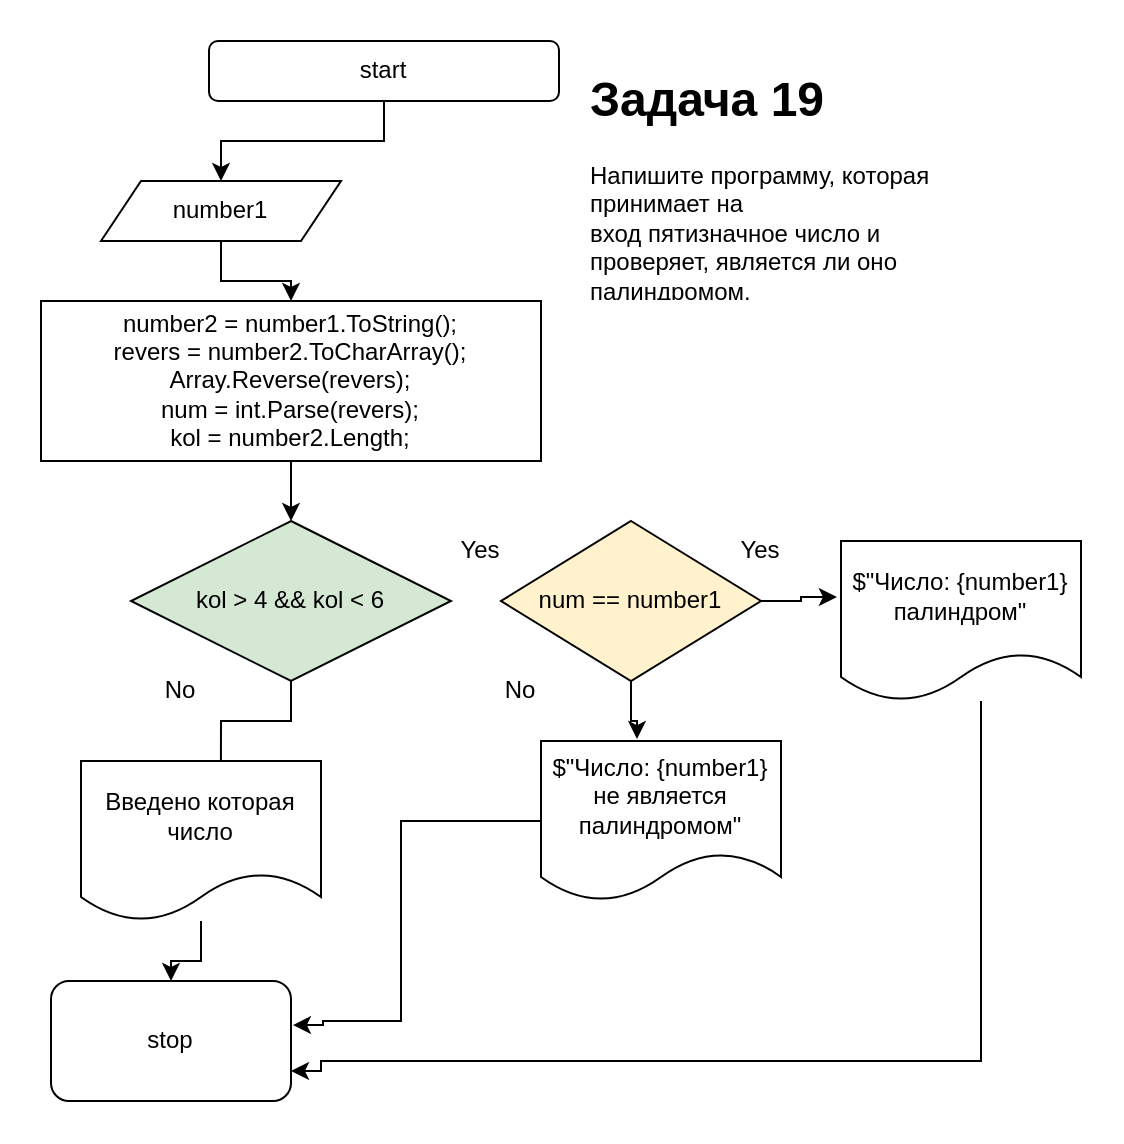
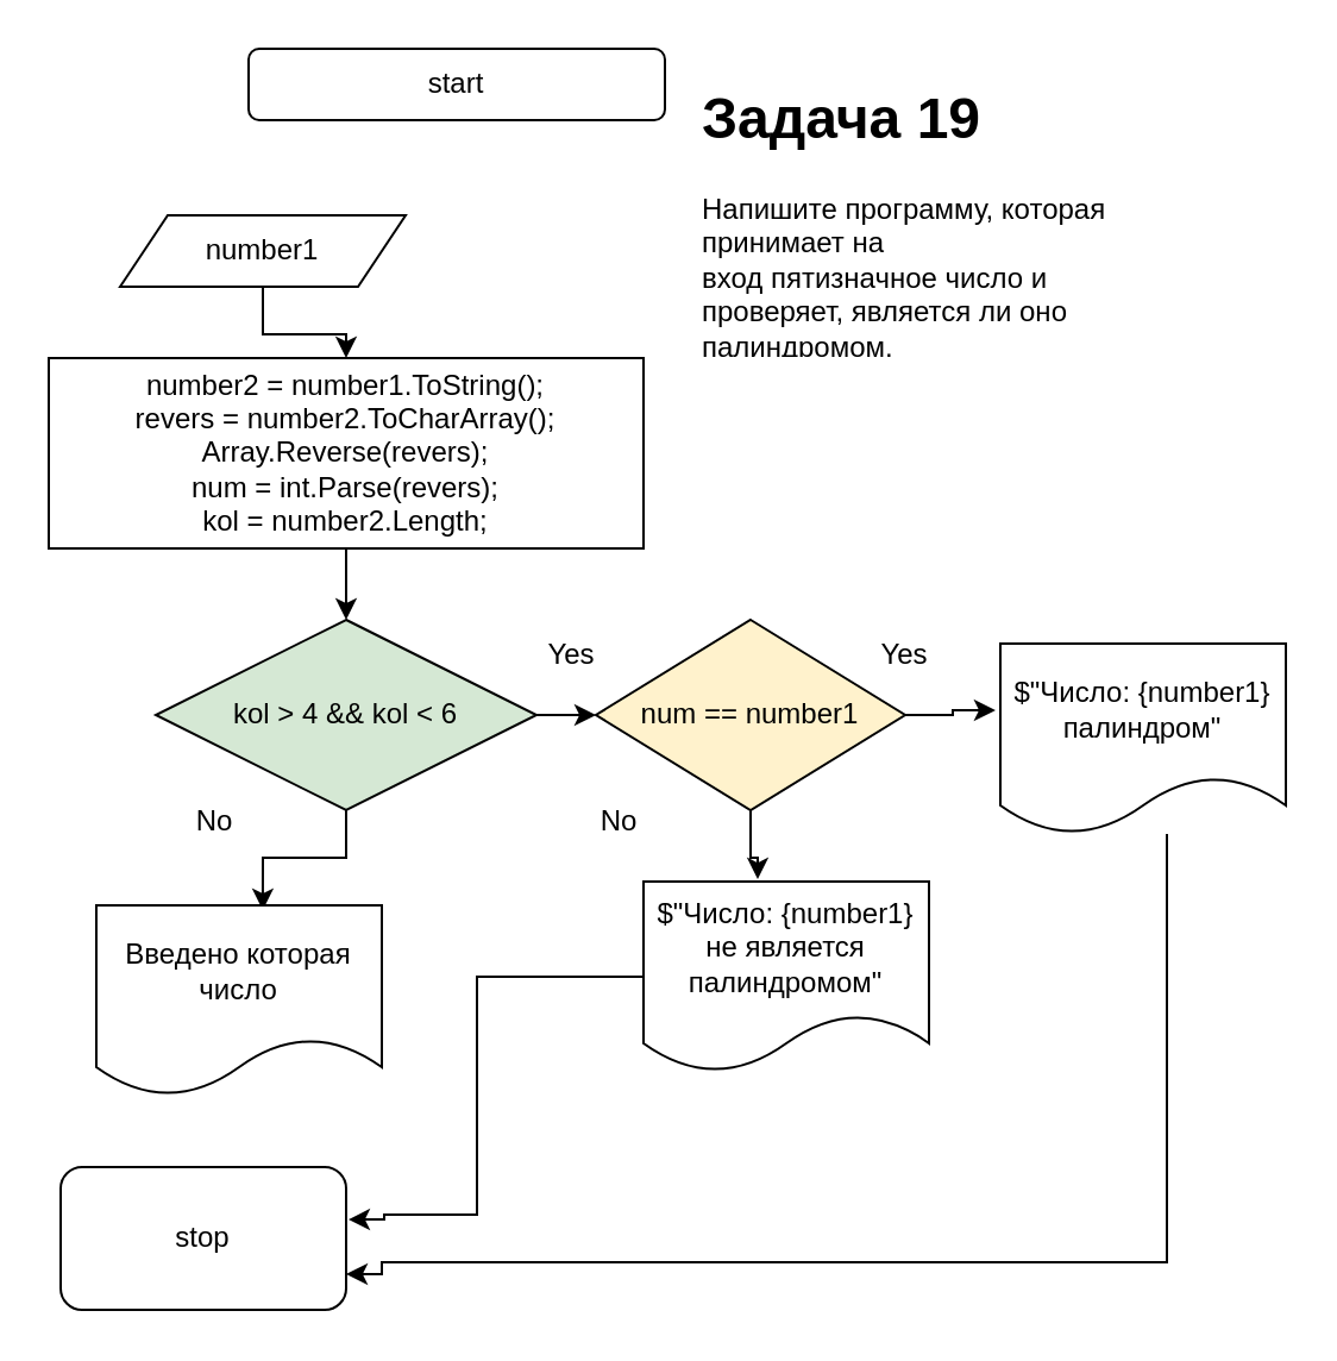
- <mxCell id="2" style="edgeStyle=orthogonalEdgeStyle;rounded=0;orthogonalLoop=1;jettySize=auto;html=1;" edge="1" parent="1" source="3" target="5"><mxGeometry relative="1" as="geometry" /></mxCell>
+ <mxCell id="9" style="edgeStyle=orthogonalEdgeStyle;rounded=0;orthogonalLoop=1;jettySize=auto;html=1;entryX=0;entryY=0.5;entryDx=0;entryDy=0;" edge="1" parent="1" source="10" target="16"><mxGeometry relative="1" as="geometry" /></mxCell>
- <mxCell id="8" style="edgeStyle=orthogonalEdgeStyle;rounded=0;orthogonalLoop=1;jettySize=auto;html=1;entryX=0.583;entryY=0.025;entryDx=0;entryDy=0;entryPerimeter=0;endArrow=none;" edge="1" parent="1" source="10" target="12"><mxGeometry relative="1" as="geometry" /></mxCell>
+ <mxCell id="8" style="edgeStyle=orthogonalEdgeStyle;rounded=0;orthogonalLoop=1;jettySize=auto;html=1;entryX=0.583;entryY=0.025;entryDx=0;entryDy=0;entryPerimeter=0;" edge="1" parent="1" source="10" target="12"><mxGeometry relative="1" as="geometry" /></mxCell>
- <mxCell id="11" style="edgeStyle=orthogonalEdgeStyle;rounded=0;orthogonalLoop=1;jettySize=auto;html=1;" edge="1" parent="1" source="12" target="25"><mxGeometry relative="1" as="geometry" /></mxCell>
